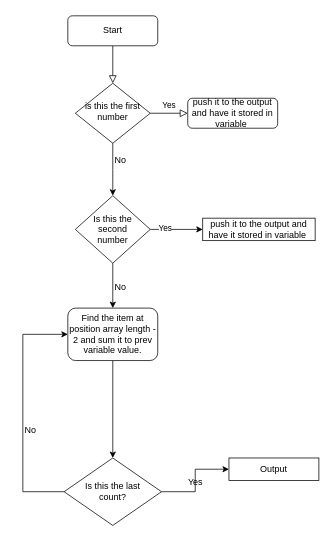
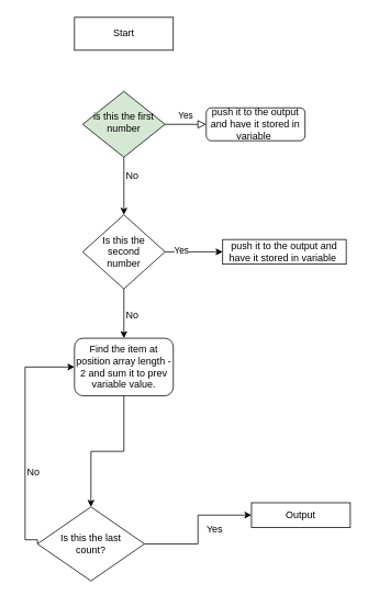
- <mxCell id="3" value="Start" style="rounded=1;whiteSpace=wrap;html=1;fontSize=12;glass=0;strokeWidth=1;shadow=0;" parent="1" vertex="1"><mxGeometry x="90" y="20" width="120" height="40" as="geometry" /></mxCell>
+ <mxCell id="3" value="Start" style="whiteSpace=wrap;html=1;fontSize=12;glass=0;strokeWidth=1;shadow=0;rounded=0;" parent="1" vertex="1"><mxGeometry x="90" y="20" width="120" height="40" as="geometry" /></mxCell>
- <mxCell id="2" value="" style="rounded=0;html=1;jettySize=auto;orthogonalLoop=1;fontSize=11;endArrow=block;endFill=0;endSize=8;strokeWidth=1;shadow=0;labelBackgroundColor=none;edgeStyle=orthogonalEdgeStyle;" parent="1" source="3" target="6" edge="1"><mxGeometry relative="1" as="geometry" /></mxCell>
- <mxCell id="6" value="is this the first number" style="rhombus;whiteSpace=wrap;html=1;shadow=0;fontFamily=Helvetica;fontSize=12;align=center;strokeWidth=1;spacing=6;spacingTop=-4;" parent="1" vertex="1"><mxGeometry x="100" y="110" width="100" height="80" as="geometry" /></mxCell>
+ <mxCell id="6" value="is this the first number" style="rhombus;whiteSpace=wrap;html=1;shadow=0;fontFamily=Helvetica;fontSize=12;align=center;strokeWidth=1;spacing=6;spacingTop=-4;fillColor=#d5e8d4;" parent="1" vertex="1"><mxGeometry x="100" y="110" width="100" height="80" as="geometry" /></mxCell>
- <mxCell id="20" value="Is this the last &lt;br&gt;count?" style="rhombus;whiteSpace=wrap;html=1;" vertex="1" parent="1"><mxGeometry x="85" y="610" width="130" height="90" as="geometry" /></mxCell>
+ <mxCell id="20" value="Is this the last &lt;br&gt;count?" style="rhombus;whiteSpace=wrap;html=1;" vertex="1" parent="1"><mxGeometry x="45" y="615" width="130" height="90" as="geometry" /></mxCell>
